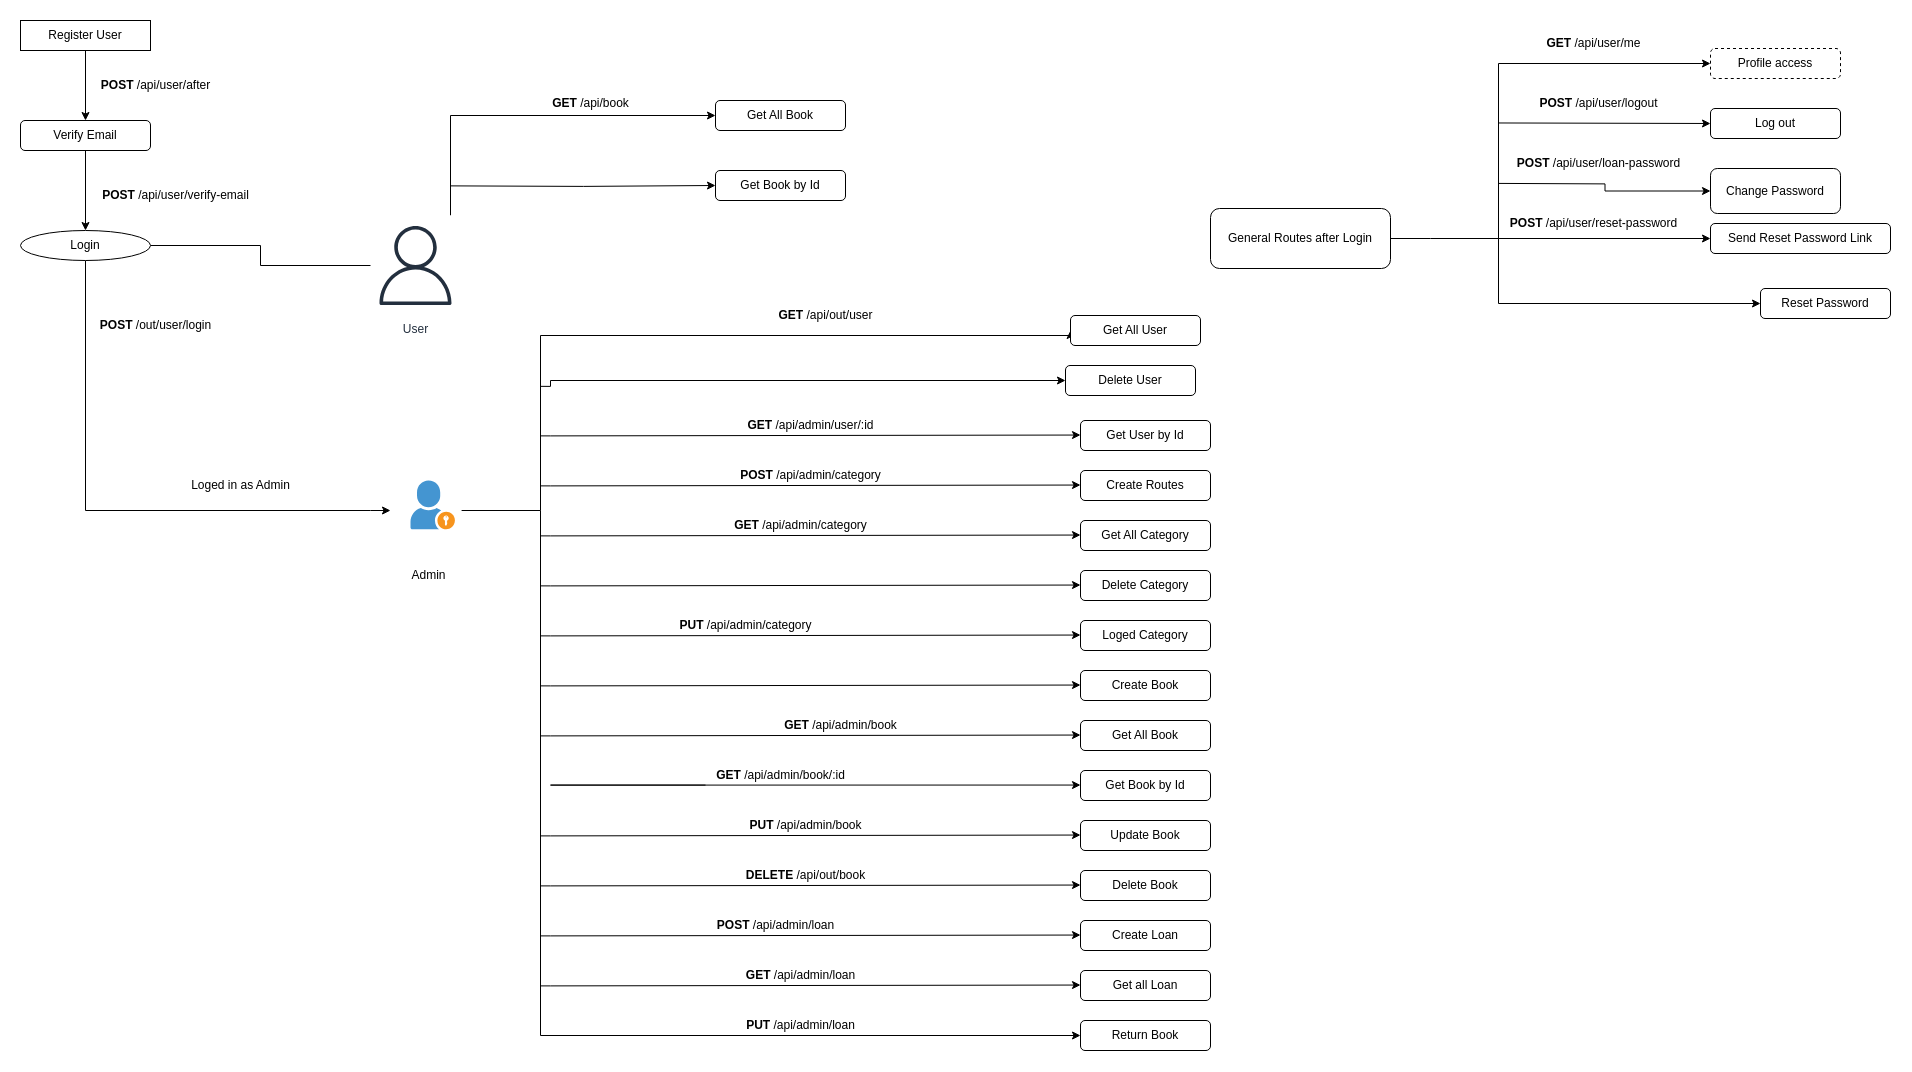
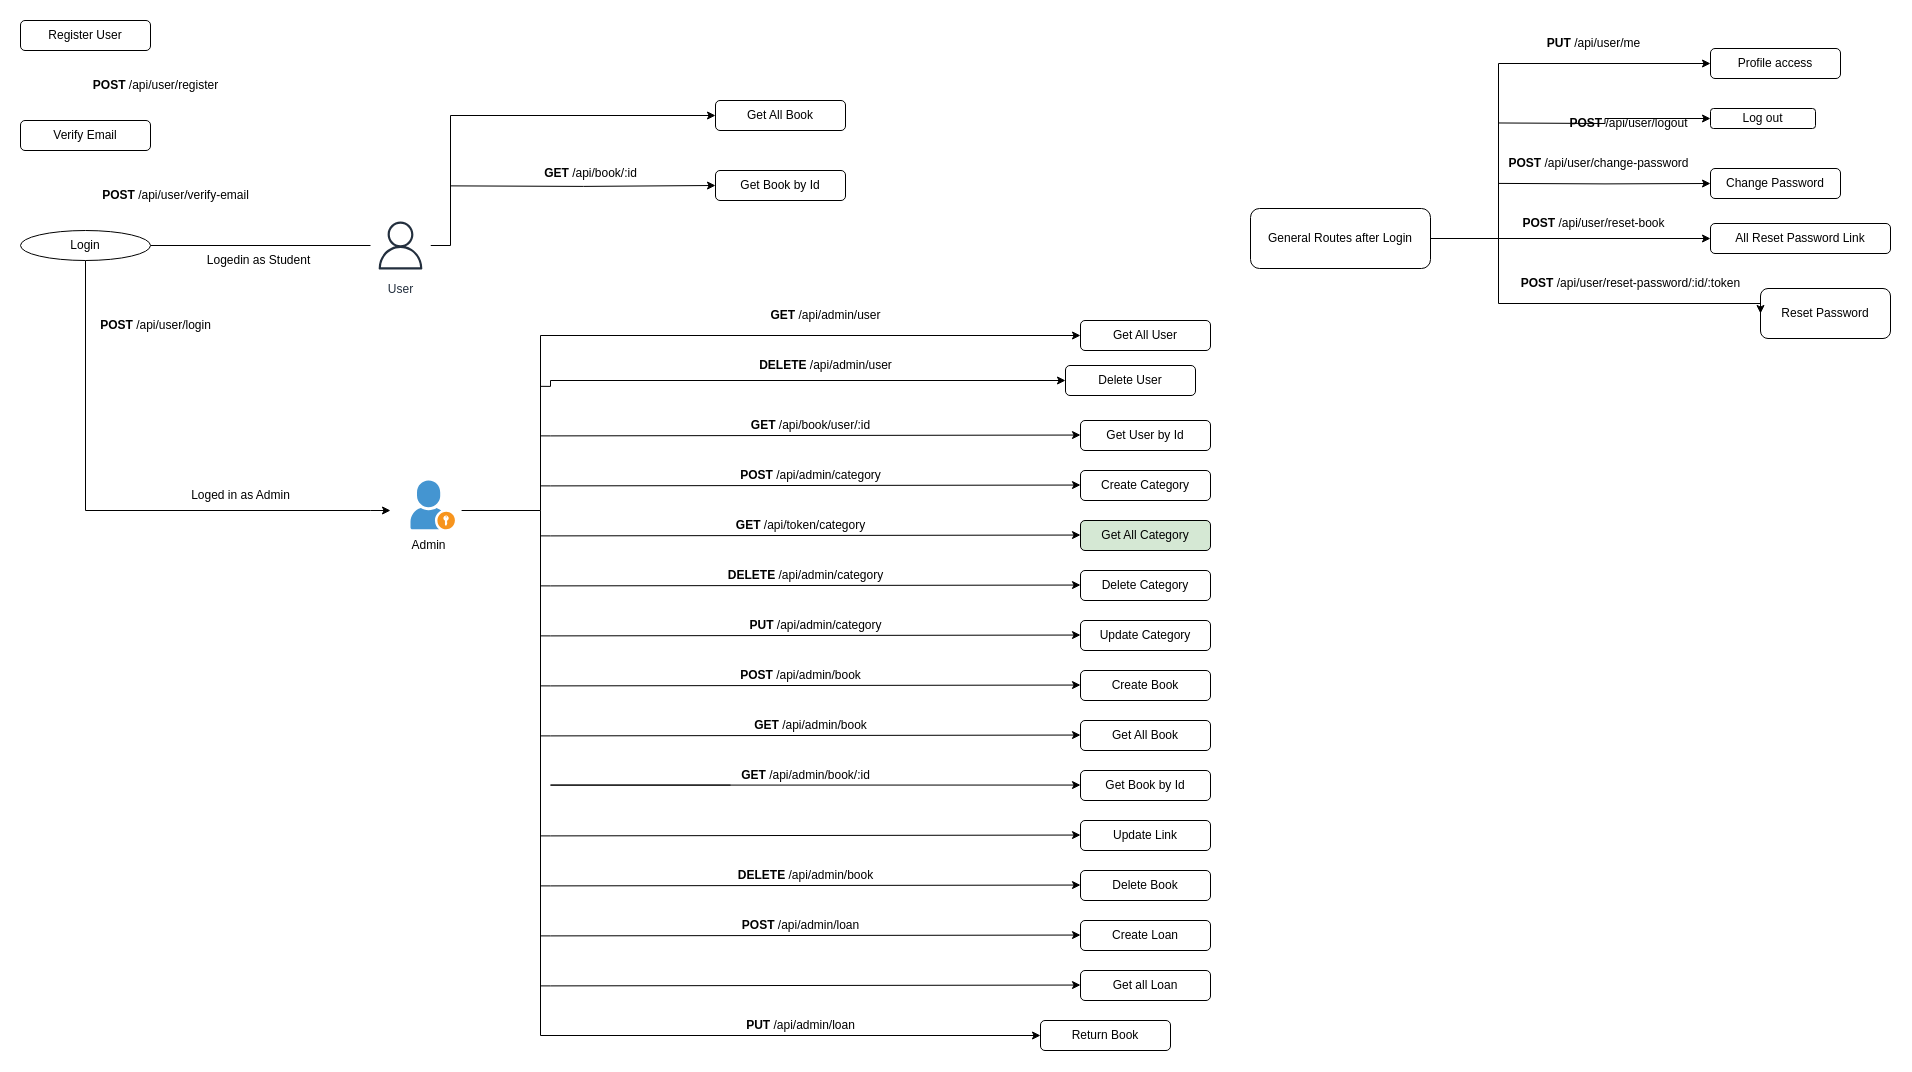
- <mxCell id="5" value="Register User" style="whiteSpace=wrap;html=1;rounded=0;" vertex="1" parent="1"><mxGeometry x="20" y="20" width="130" height="30" as="geometry" /></mxCell>
+ <mxCell id="5" value="Register User" style="rounded=1;whiteSpace=wrap;html=1;" vertex="1" parent="1"><mxGeometry x="20" y="20" width="130" height="30" as="geometry" /></mxCell>
- <mxCell id="20" value="&lt;b&gt;GET&lt;/b&gt; /api/user/me" style="text;html=1;align=center;verticalAlign=middle;resizable=0;points=[];autosize=1;strokeColor=none;fillColor=none;" vertex="1" parent="1"><mxGeometry x="1533" y="28" width="120" height="30" as="geometry" /></mxCell>
+ <mxCell id="20" value="&lt;b&gt;PUT&lt;/b&gt; /api/user/me" style="text;html=1;align=center;verticalAlign=middle;resizable=0;points=[];autosize=1;strokeColor=none;fillColor=none;" vertex="1" parent="1"><mxGeometry x="1533" y="28" width="120" height="30" as="geometry" /></mxCell>
- <mxCell id="21" value="Profile access" style="rounded=1;whiteSpace=wrap;html=1;dashed=1;" vertex="1" parent="1"><mxGeometry x="1710" y="48" width="130" height="30" as="geometry" /></mxCell>
+ <mxCell id="21" value="Profile access" style="rounded=1;whiteSpace=wrap;html=1;" vertex="1" parent="1"><mxGeometry x="1710" y="48" width="130" height="30" as="geometry" /></mxCell>
- <mxCell id="4" value="" style="edgeStyle=orthogonalEdgeStyle;rounded=0;orthogonalLoop=1;jettySize=auto;html=1;entryX=0.5;entryY=0;entryDx=0;entryDy=0;" edge="1" parent="1" source="5" target="7"><mxGeometry relative="1" as="geometry" /></mxCell>
- <mxCell id="16" value="&lt;b&gt;POST&lt;/b&gt; /api/user/after" style="text;html=1;align=center;verticalAlign=middle;resizable=0;points=[];autosize=1;strokeColor=none;fillColor=none;" vertex="1" parent="1"><mxGeometry x="80" y="70" width="150" height="30" as="geometry" /></mxCell>
+ <mxCell id="16" value="&lt;b&gt;POST&lt;/b&gt; /api/user/register" style="text;html=1;align=center;verticalAlign=middle;resizable=0;points=[];autosize=1;strokeColor=none;fillColor=none;" vertex="1" parent="1"><mxGeometry x="80" y="70" width="150" height="30" as="geometry" /></mxCell>
- <mxCell id="82" value="&lt;b&gt;GET&amp;nbsp;&lt;/b&gt;/api/book" style="text;html=1;align=center;verticalAlign=middle;resizable=0;points=[];autosize=1;strokeColor=none;fillColor=none;" vertex="1" parent="1"><mxGeometry x="540" y="88" width="100" height="30" as="geometry" /></mxCell>
- <mxCell id="23" value="&lt;b&gt;POST&lt;/b&gt; /api/user/logout" style="text;html=1;align=center;verticalAlign=middle;resizable=0;points=[];autosize=1;strokeColor=none;fillColor=none;" vertex="1" parent="1"><mxGeometry x="1528" y="88" width="140" height="30" as="geometry" /></mxCell>
+ <mxCell id="23" value="&lt;b&gt;POST&lt;/b&gt; /api/user/logout" style="text;html=1;align=center;verticalAlign=middle;resizable=0;points=[];autosize=1;strokeColor=none;fillColor=none;" vertex="1" parent="1"><mxGeometry x="1558" y="108" width="140" height="30" as="geometry" /></mxCell>
- <mxCell id="22" value="Log out" style="rounded=1;whiteSpace=wrap;html=1;" vertex="1" parent="1"><mxGeometry x="1710" y="108" width="130" height="30" as="geometry" /></mxCell>
+ <mxCell id="22" value="Log out" style="rounded=1;whiteSpace=wrap;html=1;" vertex="1" parent="1"><mxGeometry x="1710" y="108" width="105" height="20" as="geometry" /></mxCell>
- <mxCell id="25" value="&lt;b&gt;POST&lt;/b&gt; /api/user/loan-password" style="text;html=1;align=center;verticalAlign=middle;resizable=0;points=[];autosize=1;strokeColor=none;fillColor=none;" vertex="1" parent="1"><mxGeometry x="1498" y="148" width="200" height="30" as="geometry" /></mxCell>
+ <mxCell id="25" value="&lt;b&gt;POST&lt;/b&gt; /api/user/change-password" style="text;html=1;align=center;verticalAlign=middle;resizable=0;points=[];autosize=1;strokeColor=none;fillColor=none;" vertex="1" parent="1"><mxGeometry x="1498" y="148" width="200" height="30" as="geometry" /></mxCell>
+ <mxCell id="83" value="&lt;b&gt;GET&amp;nbsp;&lt;/b&gt;/api/book/:id" style="text;html=1;align=center;verticalAlign=middle;resizable=0;points=[];autosize=1;strokeColor=none;fillColor=none;" vertex="1" parent="1"><mxGeometry x="530" y="158" width="120" height="30" as="geometry" /></mxCell>
- <mxCell id="6" value="" style="edgeStyle=orthogonalEdgeStyle;rounded=0;orthogonalLoop=1;jettySize=auto;html=1;" edge="1" parent="1" source="7" target="10"><mxGeometry relative="1" as="geometry" /></mxCell>
- <mxCell id="24" value="Change Password" style="rounded=1;whiteSpace=wrap;html=1;" vertex="1" parent="1"><mxGeometry x="1710" y="168" width="130" height="45" as="geometry" /></mxCell>
+ <mxCell id="24" value="Change Password" style="rounded=1;whiteSpace=wrap;html=1;" vertex="1" parent="1"><mxGeometry x="1710" y="168" width="130" height="30" as="geometry" /></mxCell>
- <mxCell id="29" value="&lt;b&gt;POST&lt;/b&gt; /api/user/reset-password" style="text;html=1;align=center;verticalAlign=middle;resizable=0;points=[];autosize=1;strokeColor=none;fillColor=none;" vertex="1" parent="1"><mxGeometry x="1498" y="208" width="190" height="30" as="geometry" /></mxCell>
+ <mxCell id="29" value="&lt;b&gt;POST&lt;/b&gt; /api/user/reset-book" style="text;html=1;align=center;verticalAlign=middle;resizable=0;points=[];autosize=1;strokeColor=none;fillColor=none;" vertex="1" parent="1"><mxGeometry x="1498" y="208" width="190" height="30" as="geometry" /></mxCell>
- <mxCell id="27" value="General Routes after Login" style="rounded=1;whiteSpace=wrap;html=1;" vertex="1" parent="1"><mxGeometry x="1210" y="208" width="180" height="60" as="geometry" /></mxCell>
+ <mxCell id="27" value="General Routes after Login" style="rounded=1;whiteSpace=wrap;html=1;" vertex="1" parent="1"><mxGeometry x="1250" y="208" width="180" height="60" as="geometry" /></mxCell>
- <mxCell id="30" value="Send Reset Password Link" style="rounded=1;whiteSpace=wrap;html=1;" vertex="1" parent="1"><mxGeometry x="1710" y="223" width="180" height="30" as="geometry" /></mxCell>
+ <mxCell id="30" value="All Reset Password Link" style="rounded=1;whiteSpace=wrap;html=1;" vertex="1" parent="1"><mxGeometry x="1710" y="223" width="180" height="30" as="geometry" /></mxCell>
+ <mxCell id="14" value="Logedin as Student" style="text;html=1;align=center;verticalAlign=middle;resizable=0;points=[];autosize=1;strokeColor=none;fillColor=none;" vertex="1" parent="1"><mxGeometry x="192.8" y="245" width="130" height="30" as="geometry" /></mxCell>
- <mxCell id="3" value="User" style="sketch=0;outlineConnect=0;fontColor=#232F3E;gradientColor=none;strokeColor=#232F3E;fillColor=#ffffff;dashed=0;verticalLabelPosition=bottom;verticalAlign=top;align=center;html=1;fontSize=12;fontStyle=0;aspect=fixed;shape=mxgraph.aws4.resourceIcon;resIcon=mxgraph.aws4.user;" vertex="1" parent="1"><mxGeometry x="370" y="215" width="90" height="100" as="geometry" /></mxCell>
+ <mxCell id="3" value="User" style="sketch=0;outlineConnect=0;fontColor=#232F3E;gradientColor=none;strokeColor=#232F3E;fillColor=#ffffff;dashed=0;verticalLabelPosition=bottom;verticalAlign=top;align=center;html=1;fontSize=12;fontStyle=0;aspect=fixed;shape=mxgraph.aws4.resourceIcon;resIcon=mxgraph.aws4.user;" vertex="1" parent="1"><mxGeometry x="370" y="215" width="60" height="60" as="geometry" /></mxCell>
+ <mxCell id="32" value="&lt;b&gt;POST&lt;/b&gt; /api/user/reset-password/:id/:token" style="text;html=1;align=center;verticalAlign=middle;resizable=0;points=[];autosize=1;strokeColor=none;fillColor=none;" vertex="1" parent="1"><mxGeometry x="1510" y="268" width="240" height="30" as="geometry" /></mxCell>
- <mxCell id="31" value="Reset Password" style="rounded=1;whiteSpace=wrap;html=1;" vertex="1" parent="1"><mxGeometry x="1760" y="288" width="130" height="30" as="geometry" /></mxCell>
+ <mxCell id="31" value="Reset Password" style="rounded=1;whiteSpace=wrap;html=1;" vertex="1" parent="1"><mxGeometry x="1760" y="288" width="130" height="50" as="geometry" /></mxCell>
- <mxCell id="64" value="&lt;b&gt;GET &lt;/b&gt;/api/out/user" style="text;html=1;align=center;verticalAlign=middle;resizable=0;points=[];autosize=1;strokeColor=none;fillColor=none;" vertex="1" parent="1"><mxGeometry x="760" y="300" width="130" height="30" as="geometry" /></mxCell>
+ <mxCell id="64" value="&lt;b&gt;GET &lt;/b&gt;/api/admin/user" style="text;html=1;align=center;verticalAlign=middle;resizable=0;points=[];autosize=1;strokeColor=none;fillColor=none;" vertex="1" parent="1"><mxGeometry x="760" y="300" width="130" height="30" as="geometry" /></mxCell>
- <mxCell id="18" value="&lt;b&gt;POST&lt;/b&gt; /out/user/login" style="text;html=1;align=center;verticalAlign=middle;resizable=0;points=[];autosize=1;strokeColor=none;fillColor=none;" vertex="1" parent="1"><mxGeometry x="90" y="310" width="130" height="30" as="geometry" /></mxCell>
+ <mxCell id="18" value="&lt;b&gt;POST&lt;/b&gt; /api/user/login" style="text;html=1;align=center;verticalAlign=middle;resizable=0;points=[];autosize=1;strokeColor=none;fillColor=none;" vertex="1" parent="1"><mxGeometry x="90" y="310" width="130" height="30" as="geometry" /></mxCell>
- <mxCell id="35" value="Get All User" style="rounded=1;whiteSpace=wrap;html=1;" vertex="1" parent="1"><mxGeometry x="1070" y="315" width="130" height="30" as="geometry" /></mxCell>
+ <mxCell id="35" value="Get All User" style="rounded=1;whiteSpace=wrap;html=1;" vertex="1" parent="1"><mxGeometry x="1080" y="320" width="130" height="30" as="geometry" /></mxCell>
+ <mxCell id="65" value="&lt;b&gt;DELETE&amp;nbsp;&lt;/b&gt;/api/admin/user" style="text;html=1;align=center;verticalAlign=middle;resizable=0;points=[];autosize=1;strokeColor=none;fillColor=none;" vertex="1" parent="1"><mxGeometry x="745" y="350" width="160" height="30" as="geometry" /></mxCell>
- <mxCell id="66" value="&lt;b&gt;GET &lt;/b&gt;/api/admin/user/:id" style="text;html=1;align=center;verticalAlign=middle;resizable=0;points=[];autosize=1;strokeColor=none;fillColor=none;" vertex="1" parent="1"><mxGeometry x="735" y="410" width="150" height="30" as="geometry" /></mxCell>
+ <mxCell id="66" value="&lt;b&gt;GET &lt;/b&gt;/api/book/user/:id" style="text;html=1;align=center;verticalAlign=middle;resizable=0;points=[];autosize=1;strokeColor=none;fillColor=none;" vertex="1" parent="1"><mxGeometry x="735" y="410" width="150" height="30" as="geometry" /></mxCell>
- <mxCell id="15" value="Loged in as Admin" style="text;html=1;align=center;verticalAlign=middle;resizable=0;points=[];autosize=1;strokeColor=none;fillColor=none;" vertex="1" parent="1"><mxGeometry x="180" y="470" width="120" height="30" as="geometry" /></mxCell>
+ <mxCell id="15" value="Loged in as Admin" style="text;html=1;align=center;verticalAlign=middle;resizable=0;points=[];autosize=1;strokeColor=none;fillColor=none;" vertex="1" parent="1"><mxGeometry x="180" y="480" width="120" height="30" as="geometry" /></mxCell>
- <mxCell id="38" value="Create Routes" style="rounded=1;whiteSpace=wrap;html=1;" vertex="1" parent="1"><mxGeometry x="1080" y="470" width="130" height="30" as="geometry" /></mxCell>
+ <mxCell id="38" value="Create Category" style="rounded=1;whiteSpace=wrap;html=1;" vertex="1" parent="1"><mxGeometry x="1080" y="470" width="130" height="30" as="geometry" /></mxCell>
- <mxCell id="68" value="&lt;b&gt;GET &lt;/b&gt;/api/admin/category" style="text;html=1;align=center;verticalAlign=middle;resizable=0;points=[];autosize=1;strokeColor=none;fillColor=none;" vertex="1" parent="1"><mxGeometry x="720" y="510" width="160" height="30" as="geometry" /></mxCell>
+ <mxCell id="68" value="&lt;b&gt;GET &lt;/b&gt;/api/token/category" style="text;html=1;align=center;verticalAlign=middle;resizable=0;points=[];autosize=1;strokeColor=none;fillColor=none;" vertex="1" parent="1"><mxGeometry x="720" y="510" width="160" height="30" as="geometry" /></mxCell>
- <mxCell id="39" value="Get All Category" style="rounded=1;whiteSpace=wrap;html=1;" vertex="1" parent="1"><mxGeometry x="1080" y="520" width="130" height="30" as="geometry" /></mxCell>
+ <mxCell id="39" value="Get All Category" style="rounded=1;whiteSpace=wrap;html=1;fillColor=#d5e8d4;" vertex="1" parent="1"><mxGeometry x="1080" y="520" width="130" height="30" as="geometry" /></mxCell>
- <mxCell id="13" value="Admin" style="text;html=1;align=center;verticalAlign=middle;resizable=0;points=[];autosize=1;strokeColor=none;fillColor=none;" vertex="1" parent="1"><mxGeometry x="398" y="560" width="60" height="30" as="geometry" /></mxCell>
+ <mxCell id="13" value="Admin" style="text;html=1;align=center;verticalAlign=middle;resizable=0;points=[];autosize=1;strokeColor=none;fillColor=none;" vertex="1" parent="1"><mxGeometry x="398" y="530" width="60" height="30" as="geometry" /></mxCell>
+ <mxCell id="69" value="&lt;b&gt;DELETE&amp;nbsp;&lt;/b&gt;/api/admin/category" style="text;html=1;align=center;verticalAlign=middle;resizable=0;points=[];autosize=1;strokeColor=none;fillColor=none;" vertex="1" parent="1"><mxGeometry x="715" y="560" width="180" height="30" as="geometry" /></mxCell>
- <mxCell id="70" value="&lt;b&gt;PUT&amp;nbsp;&lt;/b&gt;/api/admin/category" style="text;html=1;align=center;verticalAlign=middle;resizable=0;points=[];autosize=1;strokeColor=none;fillColor=none;" vertex="1" parent="1"><mxGeometry x="665" y="610" width="160" height="30" as="geometry" /></mxCell>
+ <mxCell id="70" value="&lt;b&gt;PUT&amp;nbsp;&lt;/b&gt;/api/admin/category" style="text;html=1;align=center;verticalAlign=middle;resizable=0;points=[];autosize=1;strokeColor=none;fillColor=none;" vertex="1" parent="1"><mxGeometry x="735" y="610" width="160" height="30" as="geometry" /></mxCell>
- <mxCell id="41" value="Loged Category" style="rounded=1;whiteSpace=wrap;html=1;" vertex="1" parent="1"><mxGeometry x="1080" y="620" width="130" height="30" as="geometry" /></mxCell>
+ <mxCell id="41" value="Update Category" style="rounded=1;whiteSpace=wrap;html=1;" vertex="1" parent="1"><mxGeometry x="1080" y="620" width="130" height="30" as="geometry" /></mxCell>
+ <mxCell id="71" value="&lt;b&gt;POST&amp;nbsp;&lt;/b&gt;/api/admin/book" style="text;html=1;align=center;verticalAlign=middle;resizable=0;points=[];autosize=1;strokeColor=none;fillColor=none;" vertex="1" parent="1"><mxGeometry x="730" y="660" width="140" height="30" as="geometry" /></mxCell>
- <mxCell id="72" value="&lt;b&gt;GET&amp;nbsp;&lt;/b&gt;/api/admin/book" style="text;html=1;align=center;verticalAlign=middle;resizable=0;points=[];autosize=1;strokeColor=none;fillColor=none;" vertex="1" parent="1"><mxGeometry x="770" y="710" width="140" height="30" as="geometry" /></mxCell>
+ <mxCell id="72" value="&lt;b&gt;GET&amp;nbsp;&lt;/b&gt;/api/admin/book" style="text;html=1;align=center;verticalAlign=middle;resizable=0;points=[];autosize=1;strokeColor=none;fillColor=none;" vertex="1" parent="1"><mxGeometry x="740" y="710" width="140" height="30" as="geometry" /></mxCell>
- <mxCell id="74" value="&lt;b&gt;GET&amp;nbsp;&lt;/b&gt;/api/admin/book/:id" style="text;html=1;align=center;verticalAlign=middle;resizable=0;points=[];autosize=1;strokeColor=none;fillColor=none;" vertex="1" parent="1"><mxGeometry x="705" y="760" width="150" height="30" as="geometry" /></mxCell>
+ <mxCell id="74" value="&lt;b&gt;GET&amp;nbsp;&lt;/b&gt;/api/admin/book/:id" style="text;html=1;align=center;verticalAlign=middle;resizable=0;points=[];autosize=1;strokeColor=none;fillColor=none;" vertex="1" parent="1"><mxGeometry x="730" y="760" width="150" height="30" as="geometry" /></mxCell>
- <mxCell id="73" value="&lt;b&gt;PUT&amp;nbsp;&lt;/b&gt;/api/admin/book" style="text;html=1;align=center;verticalAlign=middle;resizable=0;points=[];autosize=1;strokeColor=none;fillColor=none;" vertex="1" parent="1"><mxGeometry x="735" y="810" width="140" height="30" as="geometry" /></mxCell>
- <mxCell id="43" value="Update Book" style="rounded=1;whiteSpace=wrap;html=1;" vertex="1" parent="1"><mxGeometry x="1080" y="820" width="130" height="30" as="geometry" /></mxCell>
+ <mxCell id="43" value="Update Link" style="rounded=1;whiteSpace=wrap;html=1;" vertex="1" parent="1"><mxGeometry x="1080" y="820" width="130" height="30" as="geometry" /></mxCell>
- <mxCell id="75" value="&lt;b&gt;DELETE&amp;nbsp;&lt;/b&gt;/api/out/book" style="text;html=1;align=center;verticalAlign=middle;resizable=0;points=[];autosize=1;strokeColor=none;fillColor=none;" vertex="1" parent="1"><mxGeometry x="725" y="860" width="160" height="30" as="geometry" /></mxCell>
+ <mxCell id="75" value="&lt;b&gt;DELETE&amp;nbsp;&lt;/b&gt;/api/admin/book" style="text;html=1;align=center;verticalAlign=middle;resizable=0;points=[];autosize=1;strokeColor=none;fillColor=none;" vertex="1" parent="1"><mxGeometry x="725" y="860" width="160" height="30" as="geometry" /></mxCell>
- <mxCell id="76" value="&lt;b&gt;POST&amp;nbsp;&lt;/b&gt;/api/admin/loan" style="text;html=1;align=center;verticalAlign=middle;resizable=0;points=[];autosize=1;strokeColor=none;fillColor=none;" vertex="1" parent="1"><mxGeometry x="705" y="910" width="140" height="30" as="geometry" /></mxCell>
+ <mxCell id="76" value="&lt;b&gt;POST&amp;nbsp;&lt;/b&gt;/api/admin/loan" style="text;html=1;align=center;verticalAlign=middle;resizable=0;points=[];autosize=1;strokeColor=none;fillColor=none;" vertex="1" parent="1"><mxGeometry x="730" y="910" width="140" height="30" as="geometry" /></mxCell>
- <mxCell id="77" value="&lt;b&gt;GET&amp;nbsp;&lt;/b&gt;/api/admin/loan" style="text;html=1;align=center;verticalAlign=middle;resizable=0;points=[];autosize=1;strokeColor=none;fillColor=none;" vertex="1" parent="1"><mxGeometry x="735" y="960" width="130" height="30" as="geometry" /></mxCell>
- <mxCell id="49" value="Return Book" style="rounded=1;whiteSpace=wrap;html=1;" vertex="1" parent="1"><mxGeometry x="1080" y="1020" width="130" height="30" as="geometry" /></mxCell>
+ <mxCell id="49" value="Return Book" style="rounded=1;whiteSpace=wrap;html=1;" vertex="1" parent="1"><mxGeometry x="1040" y="1020" width="130" height="30" as="geometry" /></mxCell>
